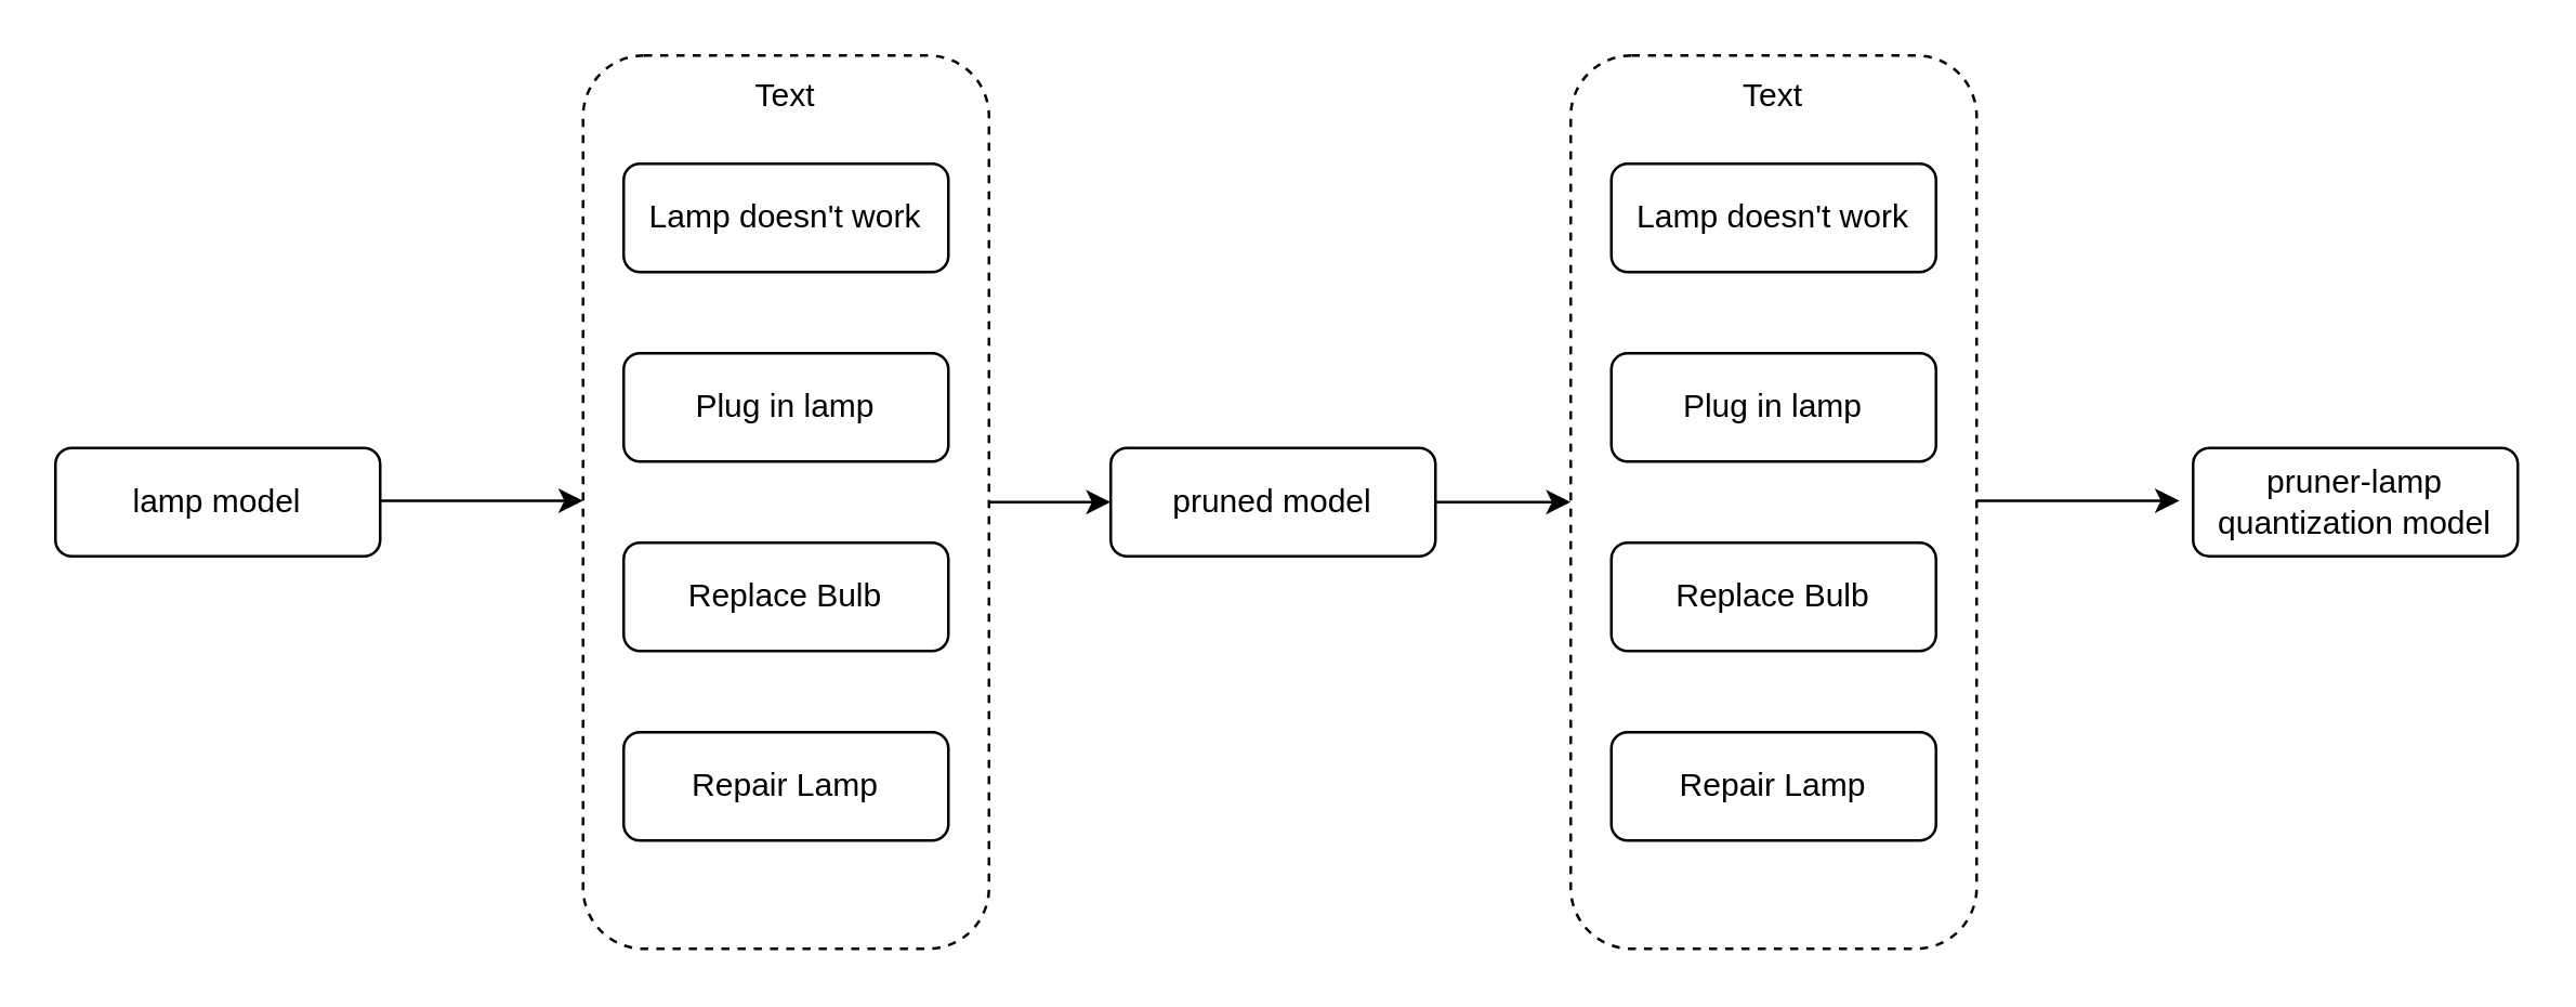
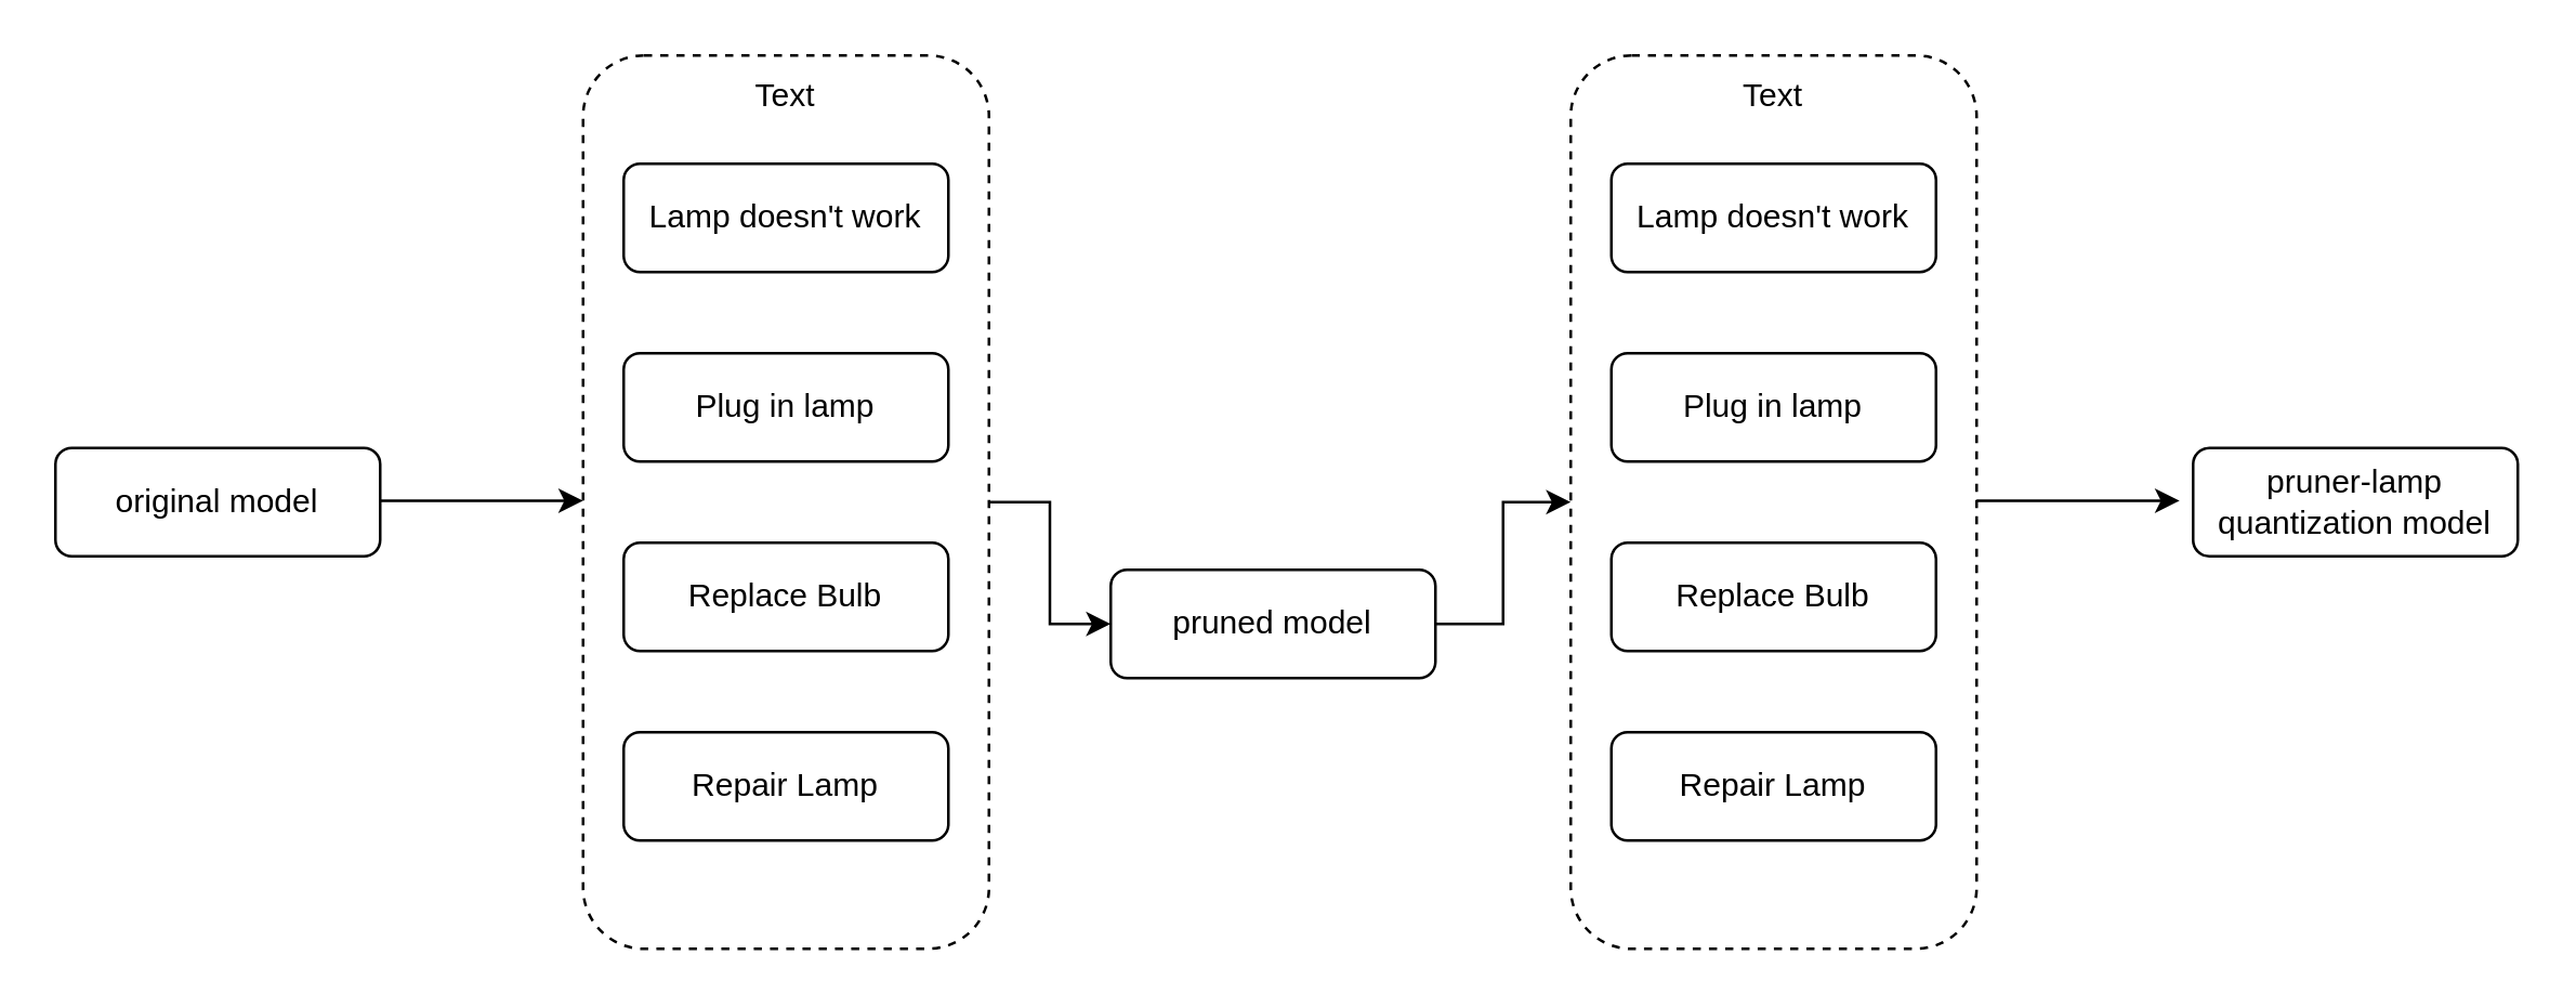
- <mxCell id="17" value="lamp model" style="rounded=1;whiteSpace=wrap;html=1;fontSize=12;glass=0;strokeWidth=1;shadow=0;" vertex="1" parent="1"><mxGeometry x="20" y="165" width="120" height="40" as="geometry" /></mxCell>
+ <mxCell id="17" value="original model" style="rounded=1;whiteSpace=wrap;html=1;fontSize=12;glass=0;strokeWidth=1;shadow=0;" vertex="1" parent="1"><mxGeometry x="20" y="165" width="120" height="40" as="geometry" /></mxCell>
- <mxCell id="16" value="pruned model" style="rounded=1;whiteSpace=wrap;html=1;fontSize=12;glass=0;strokeWidth=1;shadow=0;" vertex="1" parent="1"><mxGeometry x="410" y="165" width="120" height="40" as="geometry" /></mxCell>
+ <mxCell id="16" value="pruned model" style="rounded=1;whiteSpace=wrap;html=1;fontSize=12;glass=0;strokeWidth=1;shadow=0;" vertex="1" parent="1"><mxGeometry x="410" y="210" width="120" height="40" as="geometry" /></mxCell>
